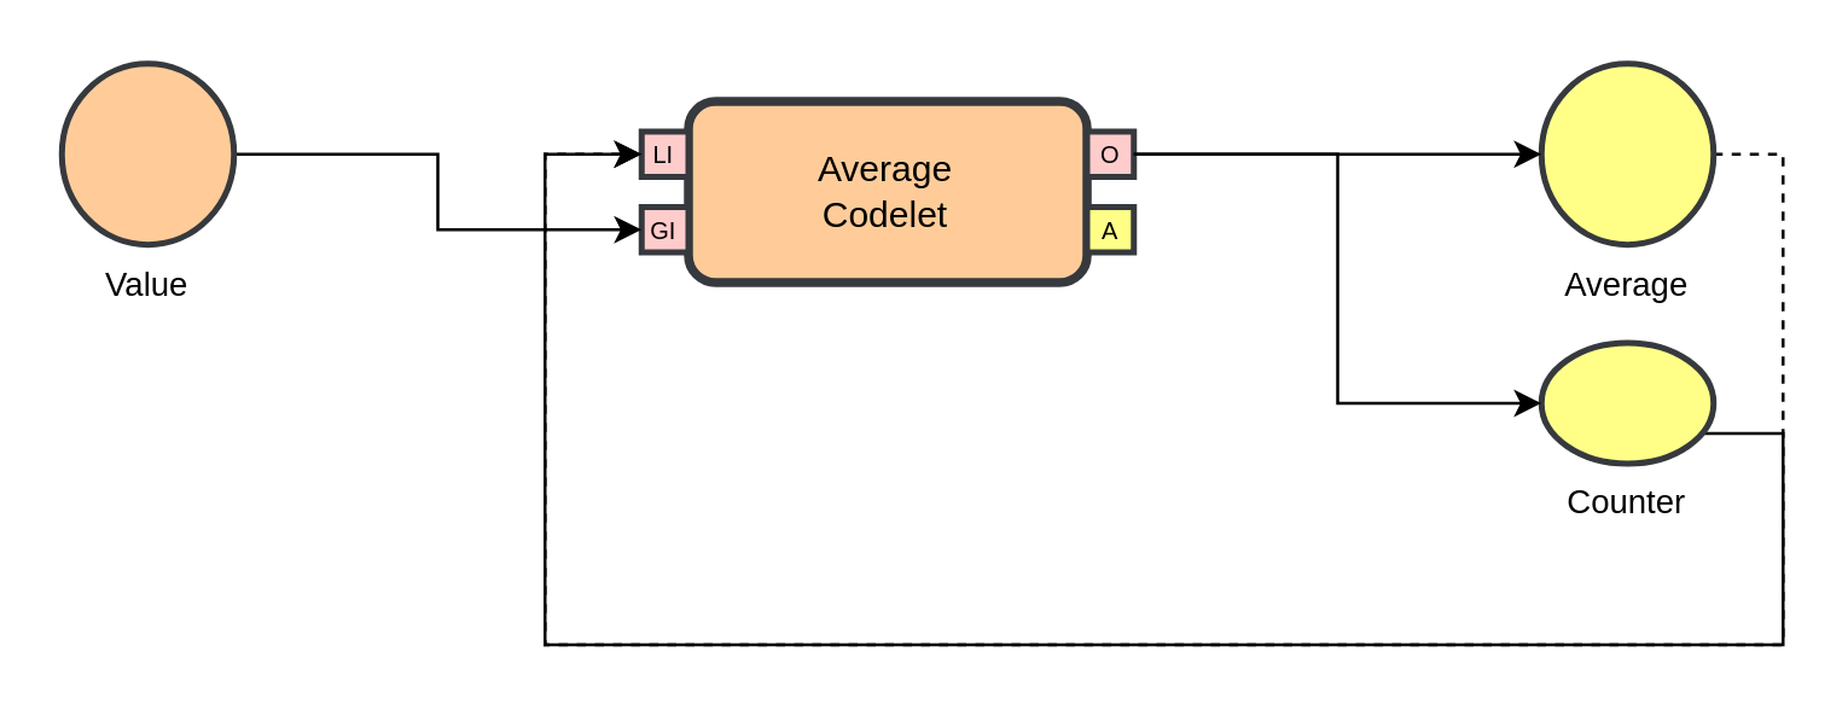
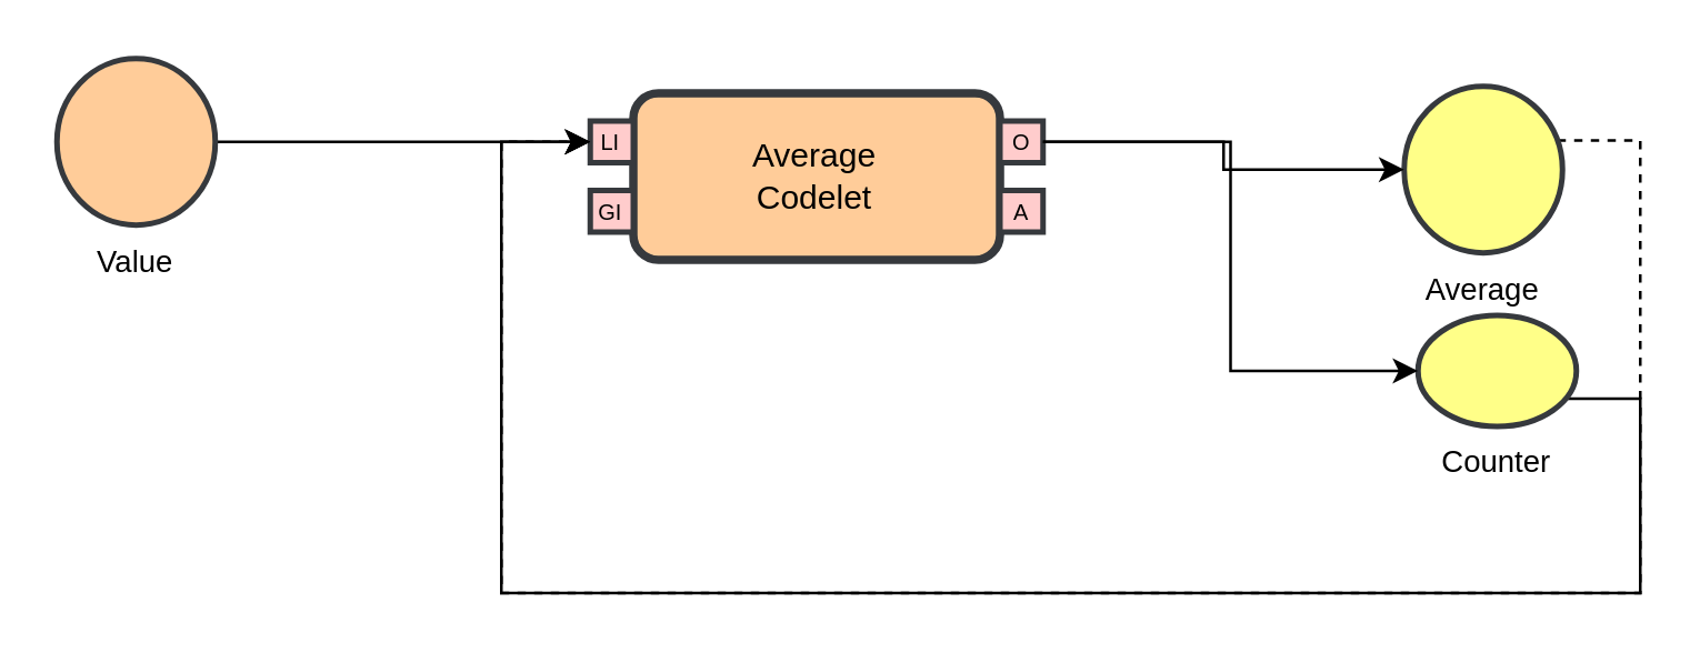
- <mxCell id="11" value="&lt;font style=&quot;font-size: 11px&quot;&gt;Average&lt;br&gt;&lt;/font&gt;" style="ellipse;whiteSpace=wrap;html=1;strokeColor=#36393d;strokeWidth=2;fillColor=#ffff88;fontSize=8;align=center;verticalAlign=top;labelPosition=center;verticalLabelPosition=bottom;" vertex="1" parent="1"><mxGeometry x="510" y="20.5" width="57" height="60" as="geometry" /></mxCell>
+ <mxCell id="11" value="&lt;font style=&quot;font-size: 11px&quot;&gt;Average&lt;br&gt;&lt;/font&gt;" style="ellipse;whiteSpace=wrap;html=1;strokeColor=#36393d;strokeWidth=2;fillColor=#ffff88;fontSize=8;align=center;verticalAlign=top;labelPosition=center;verticalLabelPosition=bottom;" vertex="1" parent="1"><mxGeometry x="505" y="30.5" width="57" height="60" as="geometry" /></mxCell>
- <mxCell id="8" style="edgeStyle=orthogonalEdgeStyle;rounded=0;orthogonalLoop=1;jettySize=auto;html=1;" edge="1" parent="1" source="9" target="7"><mxGeometry relative="1" as="geometry" /></mxCell>
+ <mxCell id="8" style="edgeStyle=orthogonalEdgeStyle;rounded=0;orthogonalLoop=1;jettySize=auto;html=1;entryX=0;entryY=0.5;entryDx=0;entryDy=0;" edge="1" parent="1" source="9" target="6"><mxGeometry relative="1" as="geometry" /></mxCell>
- <mxCell id="5" value="&lt;font style=&quot;font-size: 8px;&quot;&gt;A&lt;/font&gt;" style="whiteSpace=wrap;html=1;strokeWidth=2;fillColor=#ffff88;strokeColor=#36393d;fontSize=8;" vertex="1" parent="2"><mxGeometry x="147.504" y="35.0" width="15.496" height="15" as="geometry" /></mxCell>
+ <mxCell id="5" value="&lt;font style=&quot;font-size: 8px;&quot;&gt;A&lt;/font&gt;" style="whiteSpace=wrap;html=1;strokeWidth=2;fillColor=#ffcccc;strokeColor=#36393d;fontSize=8;" vertex="1" parent="2"><mxGeometry x="147.504" y="35.0" width="15.496" height="15" as="geometry" /></mxCell>
